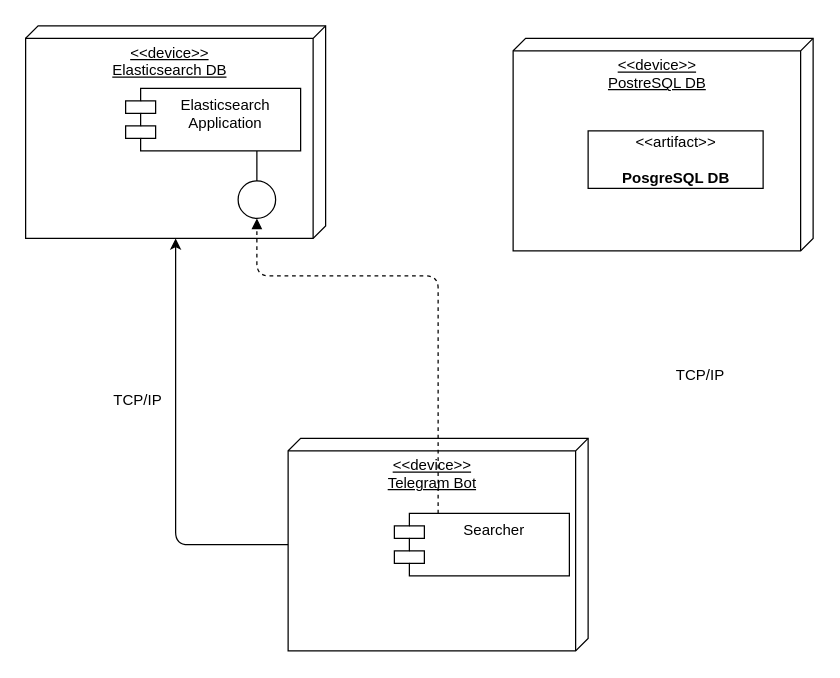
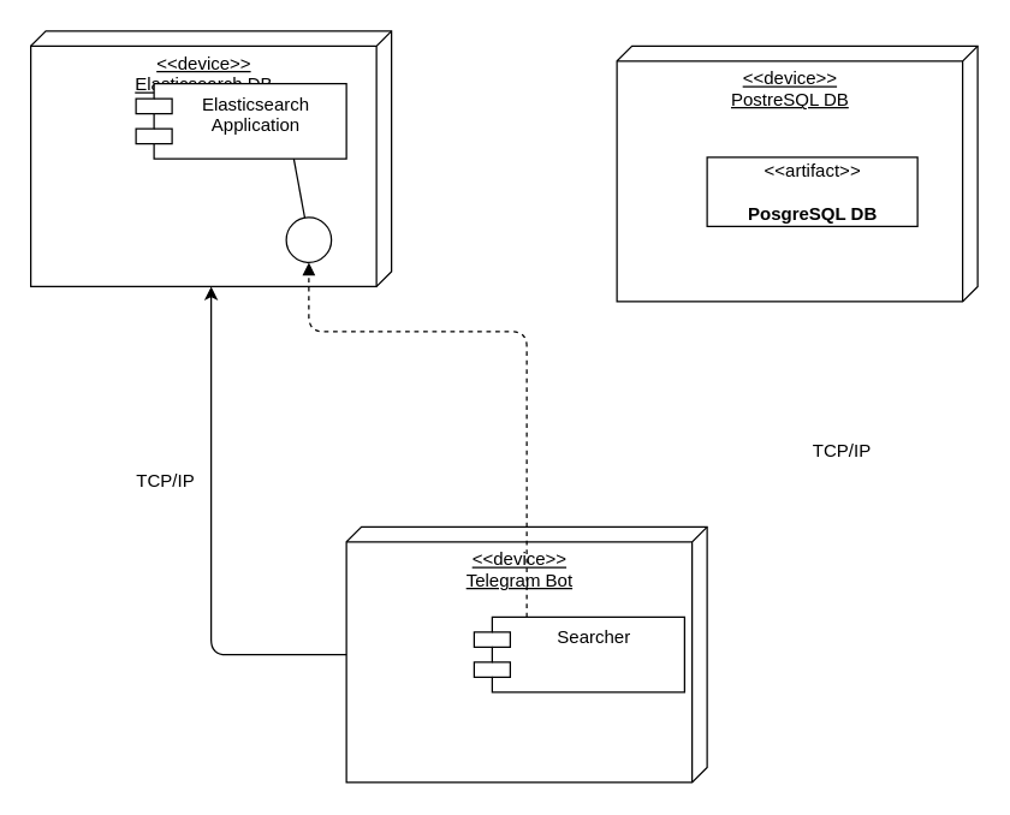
- <mxCell id="3" value="Elasticsearch &#10;Application" style="shape=module;align=left;spacingLeft=20;align=center;verticalAlign=top;jettyWidth=24;jettyHeight=10;" vertex="1" parent="1"><mxGeometry x="100" y="70" width="140" height="50" as="geometry" /></mxCell>
+ <mxCell id="3" value="Elasticsearch &#10;Application" style="shape=module;align=left;spacingLeft=20;align=center;verticalAlign=top;jettyWidth=24;jettyHeight=10;" vertex="1" parent="1"><mxGeometry x="90" y="55" width="140" height="50" as="geometry" /></mxCell>
